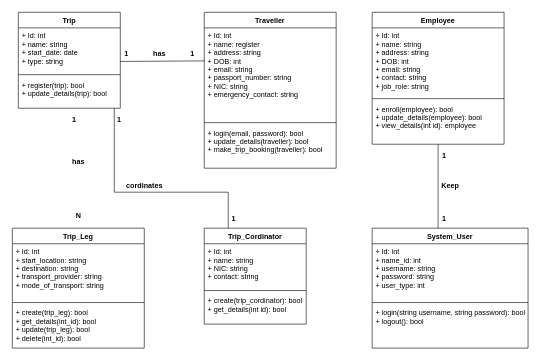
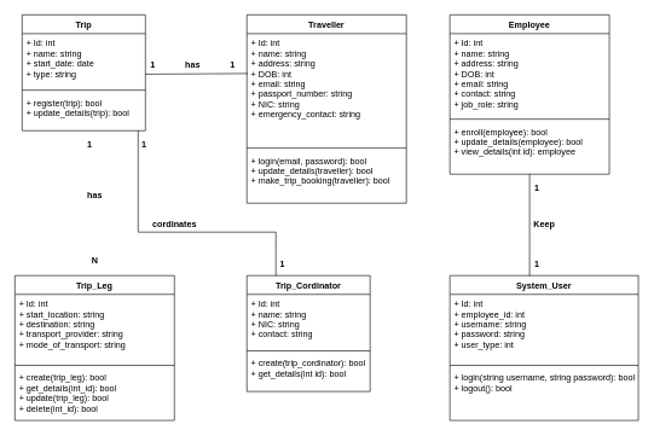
- <mxCell id="16" value="+ Id: int&#10;+ name: register&#10;+ address: string&#10;+ DOB: int&#10;+ email: string&#10;+ passport_number: string&#10;+ NIC: string&#10;+ emergency_contact: string" style="text;strokeColor=none;fillColor=none;align=left;verticalAlign=top;spacingLeft=4;spacingRight=4;overflow=hidden;rotatable=0;points=[[0,0.5],[1,0.5]];portConstraint=eastwest;" vertex="1" parent="15"><mxGeometry y="26" width="220" height="154" as="geometry" /></mxCell>
+ <mxCell id="16" value="+ Id: int&#10;+ name: string&#10;+ address: string&#10;+ DOB: int&#10;+ email: string&#10;+ passport_number: string&#10;+ NIC: string&#10;+ emergency_contact: string" style="text;strokeColor=none;fillColor=none;align=left;verticalAlign=top;spacingLeft=4;spacingRight=4;overflow=hidden;rotatable=0;points=[[0,0.5],[1,0.5]];portConstraint=eastwest;" vertex="1" parent="15"><mxGeometry y="26" width="220" height="154" as="geometry" /></mxCell>
- <mxCell id="34" value="+ Id: int&#10;+ name_id: int&#10;+ username: string&#10;+ password: string&#10;+ user_type: int&#10;" style="text;strokeColor=none;fillColor=none;align=left;verticalAlign=top;spacingLeft=4;spacingRight=4;overflow=hidden;rotatable=0;points=[[0,0.5],[1,0.5]];portConstraint=eastwest;" vertex="1" parent="33"><mxGeometry y="26" width="260" height="94" as="geometry" /></mxCell>
+ <mxCell id="34" value="+ Id: int&#10;+ employee_id: int&#10;+ username: string&#10;+ password: string&#10;+ user_type: int&#10;" style="text;strokeColor=none;fillColor=none;align=left;verticalAlign=top;spacingLeft=4;spacingRight=4;overflow=hidden;rotatable=0;points=[[0,0.5],[1,0.5]];portConstraint=eastwest;" vertex="1" parent="33"><mxGeometry y="26" width="260" height="94" as="geometry" /></mxCell>
